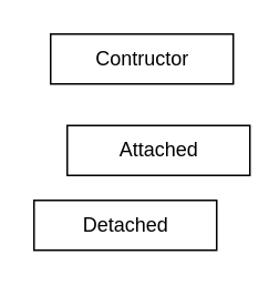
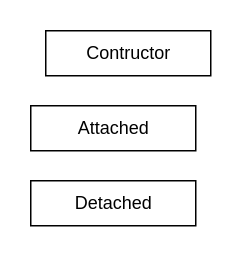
- <mxCell id="3" value="Attached" style="html=1;" vertex="1" parent="1"><mxGeometry x="40" y="75" width="110" height="30" as="geometry" /></mxCell>
+ <mxCell id="3" value="Attached" style="html=1;" vertex="1" parent="1"><mxGeometry x="20" y="70" width="110" height="30" as="geometry" /></mxCell>
